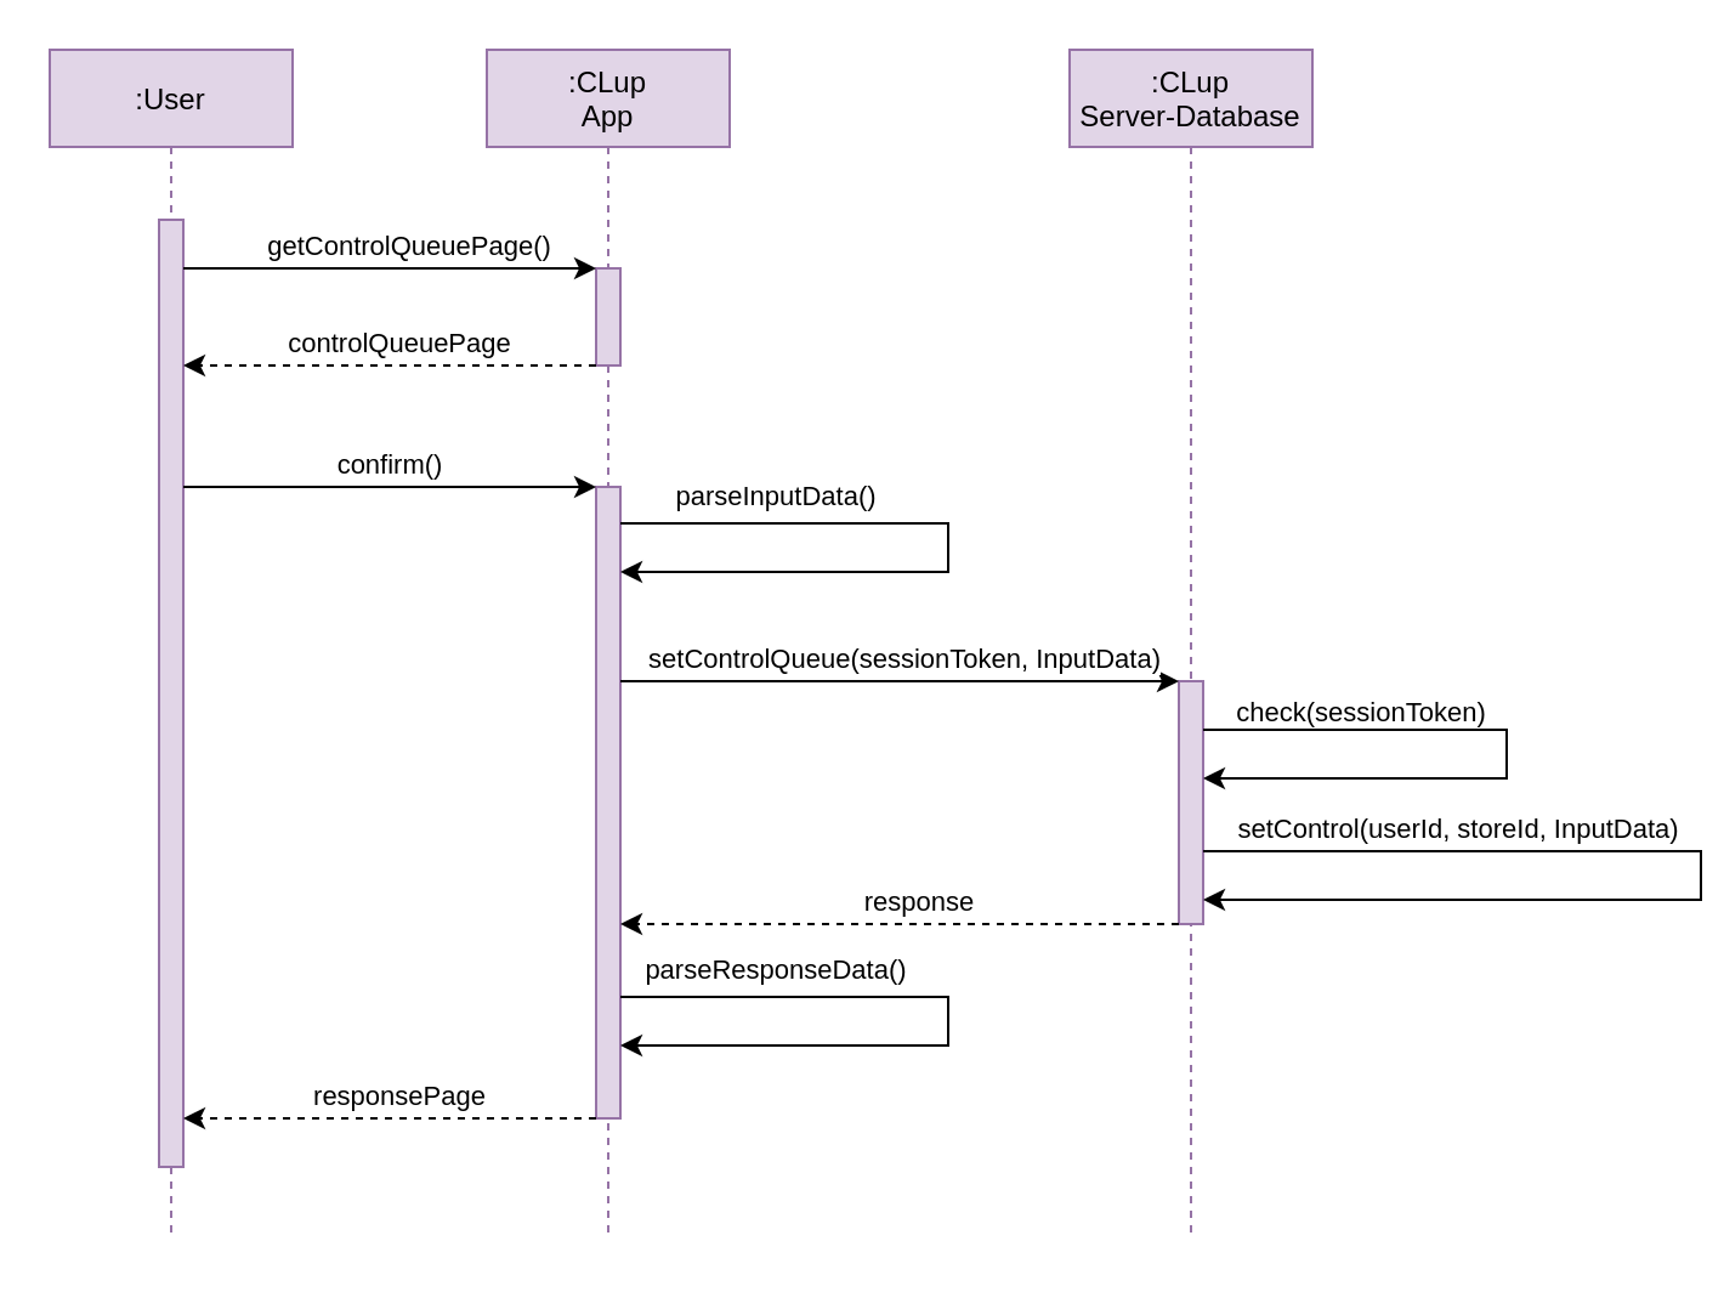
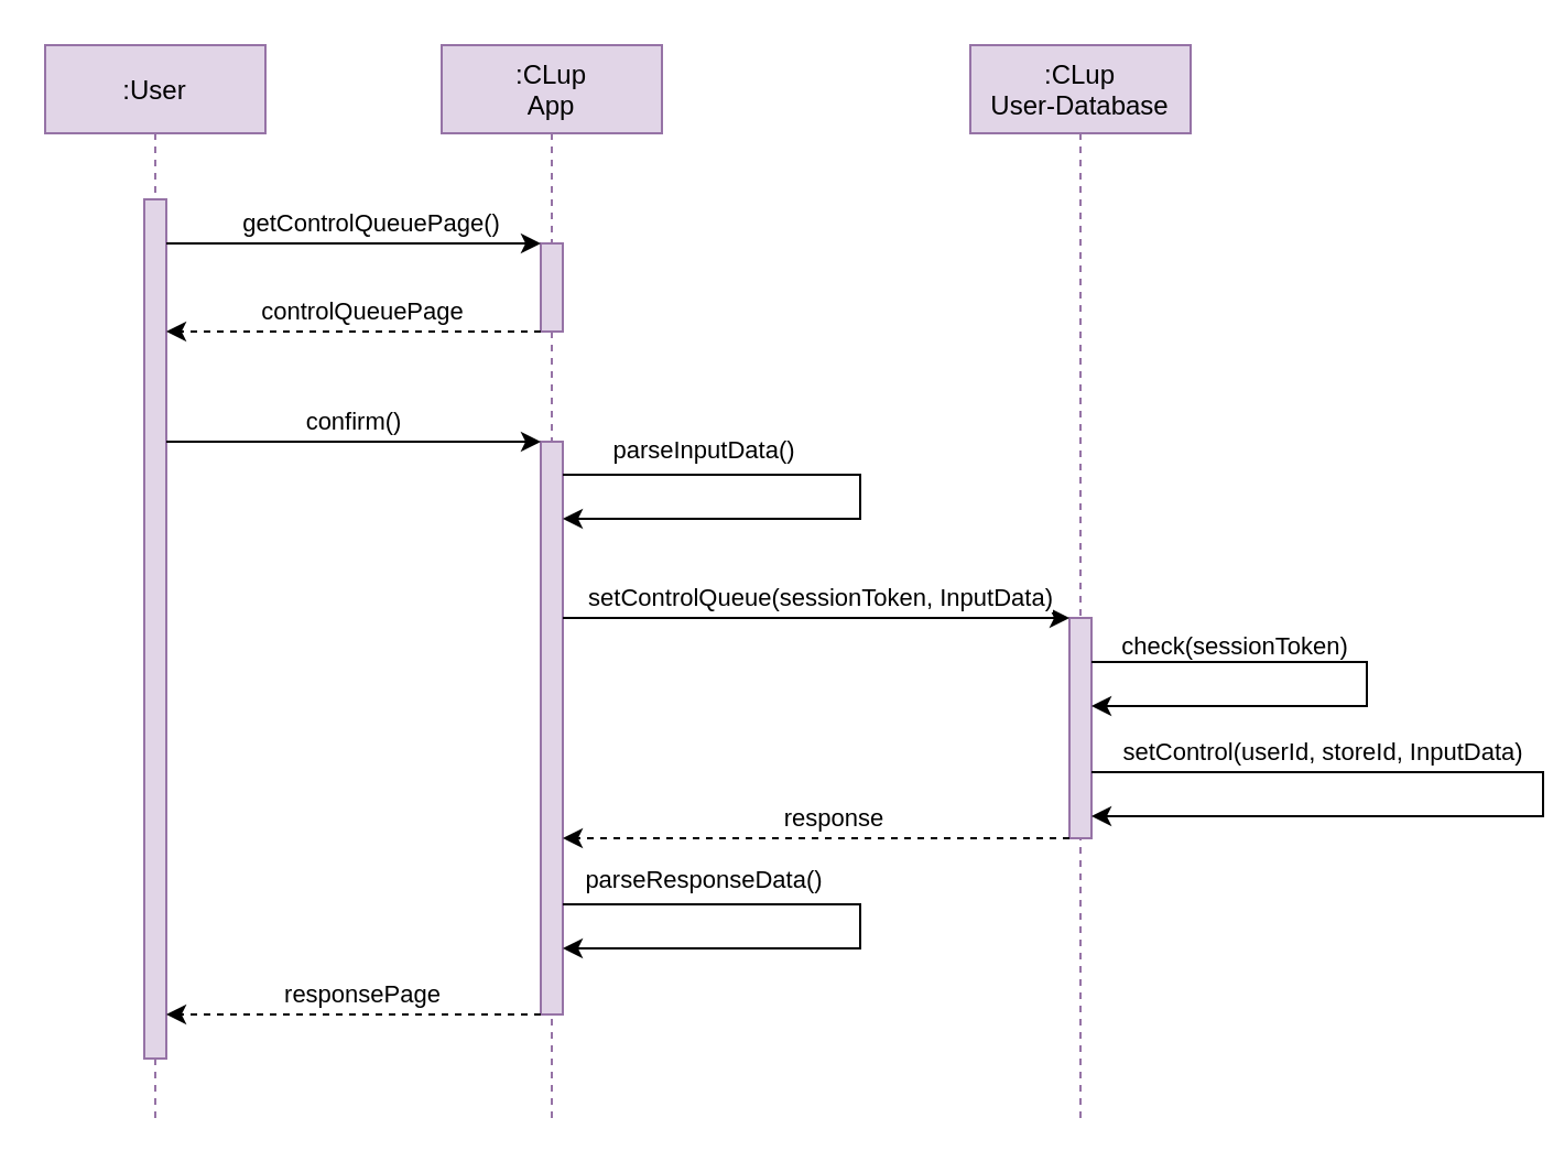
- <mxCell id="6" value=":CLup&#10;Server-Database" style="shape=umlLifeline;perimeter=lifelinePerimeter;container=1;collapsible=0;recursiveResize=0;rounded=0;shadow=0;strokeWidth=1;fillColor=#e1d5e7;strokeColor=#9673a6;size=40;" parent="1" vertex="1"><mxGeometry x="440" y="20" width="100" height="490" as="geometry" /></mxCell>
+ <mxCell id="6" value=":CLup&#10;User-Database" style="shape=umlLifeline;perimeter=lifelinePerimeter;container=1;collapsible=0;recursiveResize=0;rounded=0;shadow=0;strokeWidth=1;fillColor=#e1d5e7;strokeColor=#9673a6;size=40;" parent="1" vertex="1"><mxGeometry x="440" y="20" width="100" height="490" as="geometry" /></mxCell>
